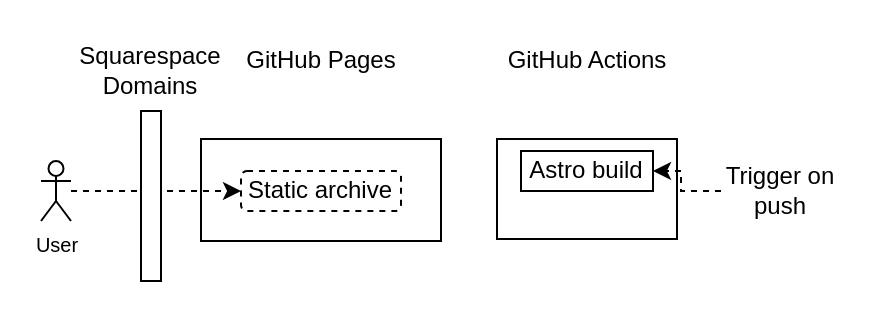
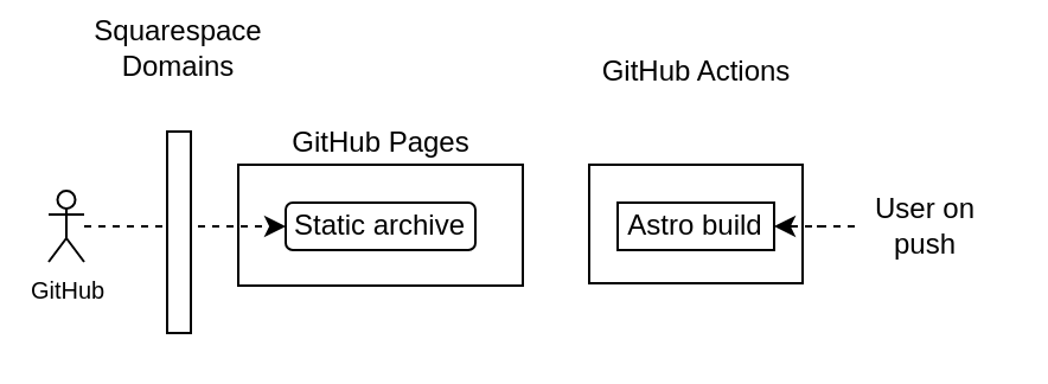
- <mxCell id="9" value="GitHub Pages" style="text;html=1;align=center;verticalAlign=middle;whiteSpace=wrap;rounded=0;" parent="1" vertex="1"><mxGeometry x="121" y="20" width="79" height="19" as="geometry" /></mxCell>
+ <mxCell id="9" value="GitHub Pages" style="text;html=1;align=center;verticalAlign=middle;whiteSpace=wrap;rounded=0;" parent="1" vertex="1"><mxGeometry x="121" y="50" width="79" height="19" as="geometry" /></mxCell>
- <mxCell id="8" value="Squarespace&lt;div&gt;Domains&lt;/div&gt;" style="text;html=1;align=center;verticalAlign=middle;whiteSpace=wrap;rounded=0;" parent="1" vertex="1"><mxGeometry x="35" y="20" width="80" height="30" as="geometry" /></mxCell>
+ <mxCell id="8" value="Squarespace&lt;div&gt;Domains&lt;/div&gt;" style="text;html=1;align=center;verticalAlign=middle;whiteSpace=wrap;rounded=0;" parent="1" vertex="1"><mxGeometry x="35" y="5" width="80" height="30" as="geometry" /></mxCell>
- <mxCell id="7" value="Astro build" style="rounded=0;whiteSpace=wrap;html=1;" parent="1" vertex="1"><mxGeometry x="260" y="75" width="66" height="20" as="geometry" /></mxCell>
+ <mxCell id="7" value="Astro build" style="rounded=0;whiteSpace=wrap;html=1;" parent="1" vertex="1"><mxGeometry x="260" y="85" width="66" height="20" as="geometry" /></mxCell>
- <mxCell id="4" value="Static archive" style="rounded=1;whiteSpace=wrap;html=1;dashed=1;" parent="1" vertex="1"><mxGeometry x="120" y="85" width="80" height="20" as="geometry" /></mxCell>
+ <mxCell id="4" value="Static archive" style="rounded=1;whiteSpace=wrap;html=1;" parent="1" vertex="1"><mxGeometry x="120" y="85" width="80" height="20" as="geometry" /></mxCell>
- <mxCell id="13" value="Trigger on push" style="text;html=1;align=center;verticalAlign=middle;whiteSpace=wrap;rounded=0;" vertex="1" parent="1"><mxGeometry x="360" y="80" width="60" height="30" as="geometry" /></mxCell>
+ <mxCell id="13" value="User on push" style="text;html=1;align=center;verticalAlign=middle;whiteSpace=wrap;rounded=0;" vertex="1" parent="1"><mxGeometry x="360" y="80" width="60" height="30" as="geometry" /></mxCell>
- <mxCell id="6" value="User" style="shape=umlActor;verticalLabelPosition=bottom;verticalAlign=top;html=1;outlineConnect=0;fontSize=10;" parent="1" vertex="1"><mxGeometry x="20" y="80" width="15" height="30" as="geometry" /></mxCell>
+ <mxCell id="6" value="GitHub" style="shape=umlActor;verticalLabelPosition=bottom;verticalAlign=top;html=1;outlineConnect=0;fontSize=10;" parent="1" vertex="1"><mxGeometry x="20" y="80" width="15" height="30" as="geometry" /></mxCell>
